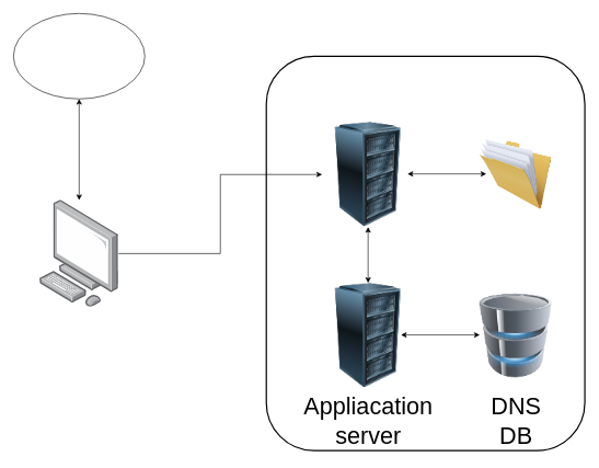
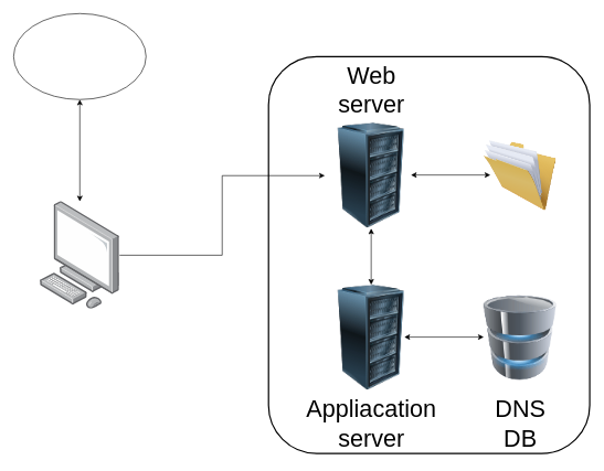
+ <mxCell id="8" value="&lt;font style=&quot;&quot;&gt;&lt;font style=&quot;font-size: 36px;&quot;&gt;Web&lt;br&gt;server&lt;/font&gt;&lt;br&gt;&lt;/font&gt;" style="text;html=1;align=center;verticalAlign=middle;resizable=0;points=[];autosize=1;strokeColor=none;fillColor=none;" parent="1" vertex="1"><mxGeometry x="500" y="85" width="120" height="100" as="geometry" /></mxCell>
